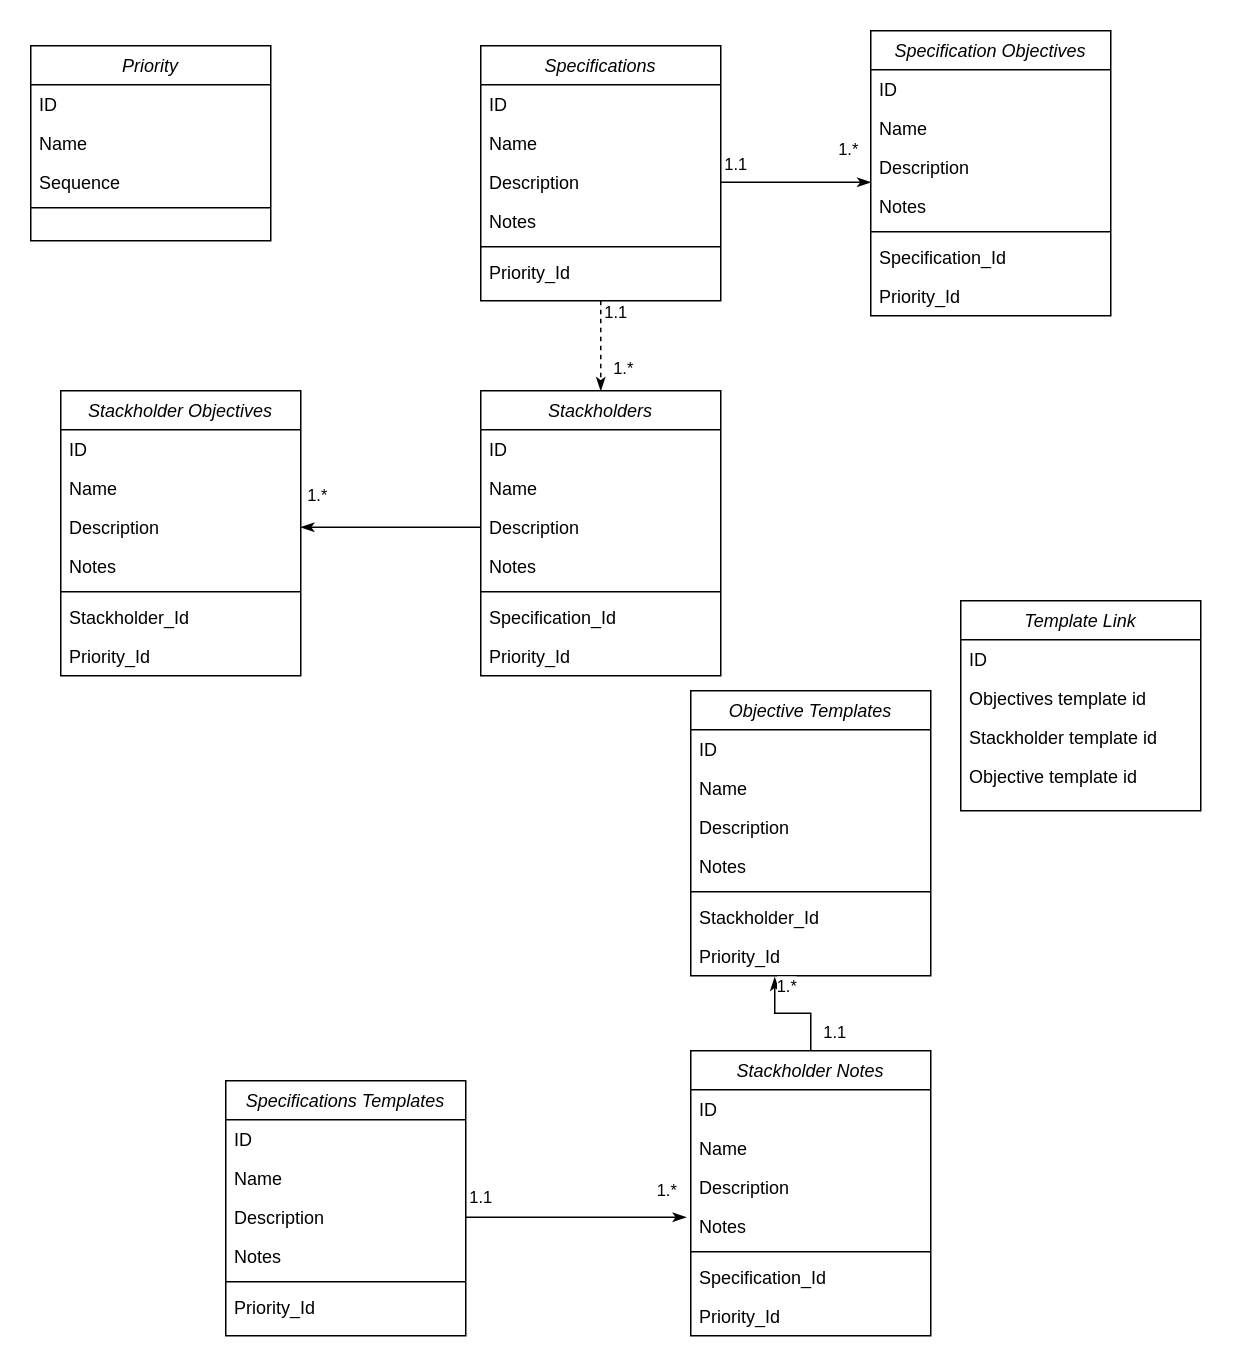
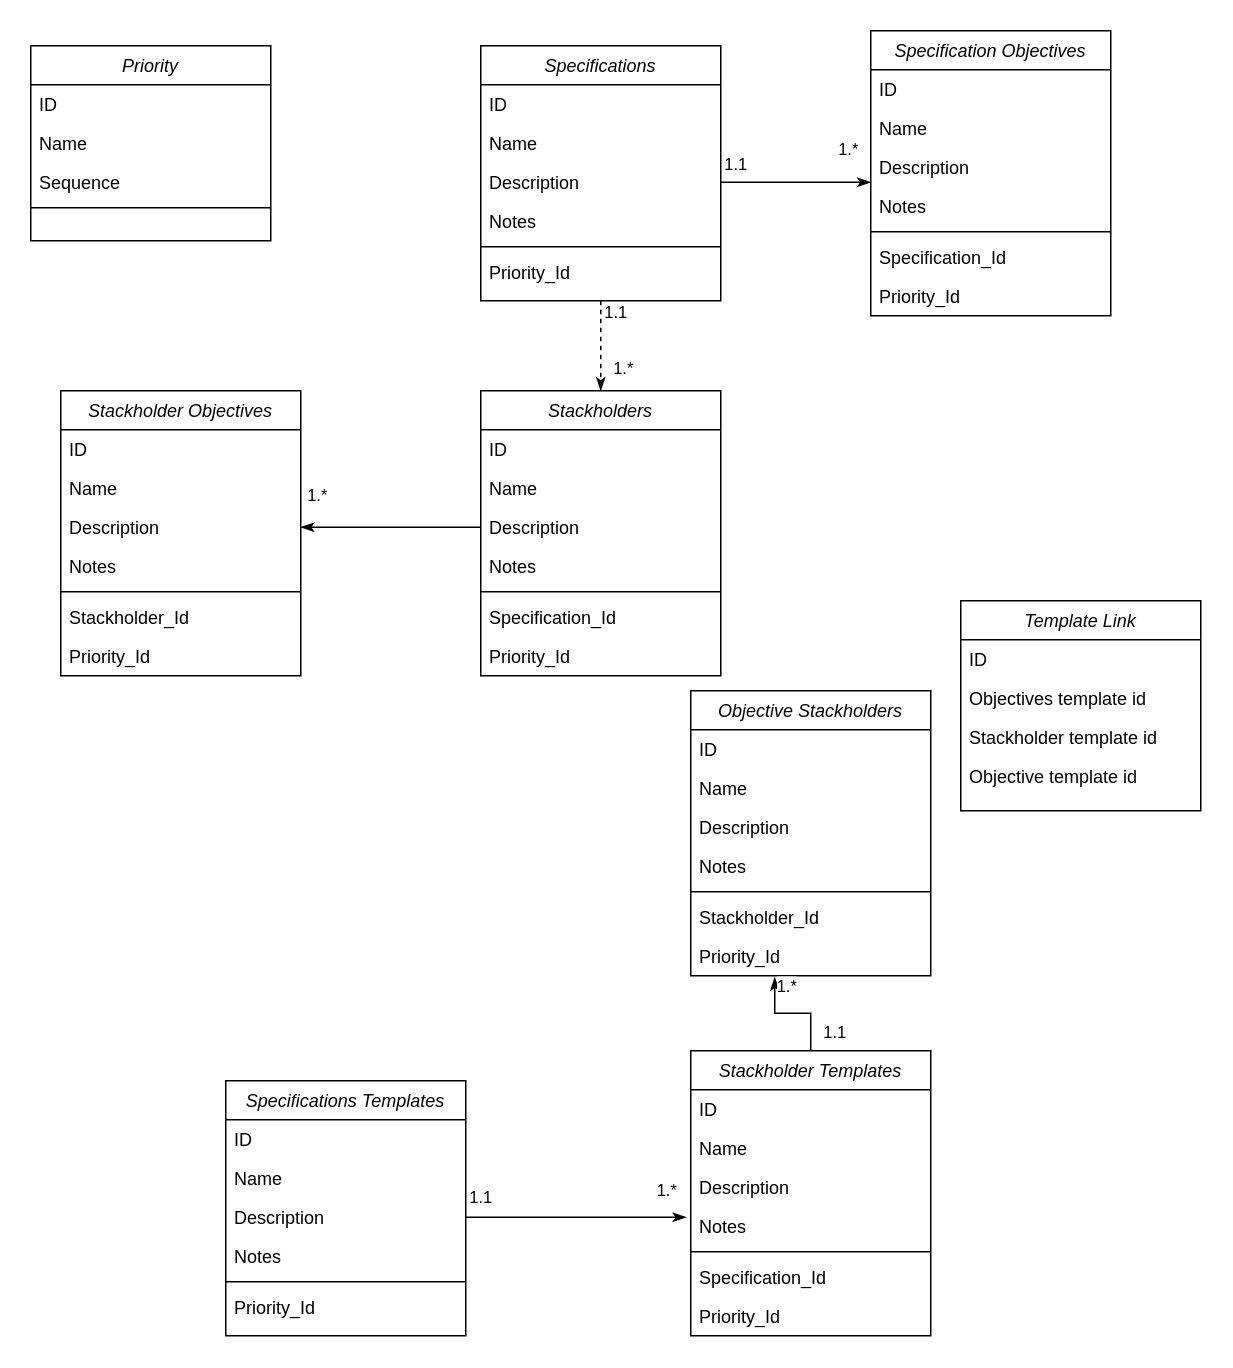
- <mxCell id="43" value="Objective Templates" style="swimlane;fontStyle=2;align=center;verticalAlign=top;childLayout=stackLayout;horizontal=1;startSize=26;horizontalStack=0;resizeParent=1;resizeLast=0;collapsible=1;marginBottom=0;rounded=0;shadow=0;strokeWidth=1;" vertex="1" parent="1"><mxGeometry x="460" y="460" width="160" height="190" as="geometry"><mxRectangle x="230" y="140" width="160" height="26" as="alternateBounds" /></mxGeometry></mxCell>
+ <mxCell id="43" value="Objective Stackholders" style="swimlane;fontStyle=2;align=center;verticalAlign=top;childLayout=stackLayout;horizontal=1;startSize=26;horizontalStack=0;resizeParent=1;resizeLast=0;collapsible=1;marginBottom=0;rounded=0;shadow=0;strokeWidth=1;" vertex="1" parent="1"><mxGeometry x="460" y="460" width="160" height="190" as="geometry"><mxRectangle x="230" y="140" width="160" height="26" as="alternateBounds" /></mxGeometry></mxCell>
- <mxCell id="35" value="Stackholder Notes" style="swimlane;fontStyle=2;align=center;verticalAlign=top;childLayout=stackLayout;horizontal=1;startSize=26;horizontalStack=0;resizeParent=1;resizeLast=0;collapsible=1;marginBottom=0;rounded=0;shadow=0;strokeWidth=1;" vertex="1" parent="1"><mxGeometry x="460" y="700" width="160" height="190" as="geometry"><mxRectangle x="230" y="140" width="160" height="26" as="alternateBounds" /></mxGeometry></mxCell>
+ <mxCell id="35" value="Stackholder Templates" style="swimlane;fontStyle=2;align=center;verticalAlign=top;childLayout=stackLayout;horizontal=1;startSize=26;horizontalStack=0;resizeParent=1;resizeLast=0;collapsible=1;marginBottom=0;rounded=0;shadow=0;strokeWidth=1;" vertex="1" parent="1"><mxGeometry x="460" y="700" width="160" height="190" as="geometry"><mxRectangle x="230" y="140" width="160" height="26" as="alternateBounds" /></mxGeometry></mxCell>
